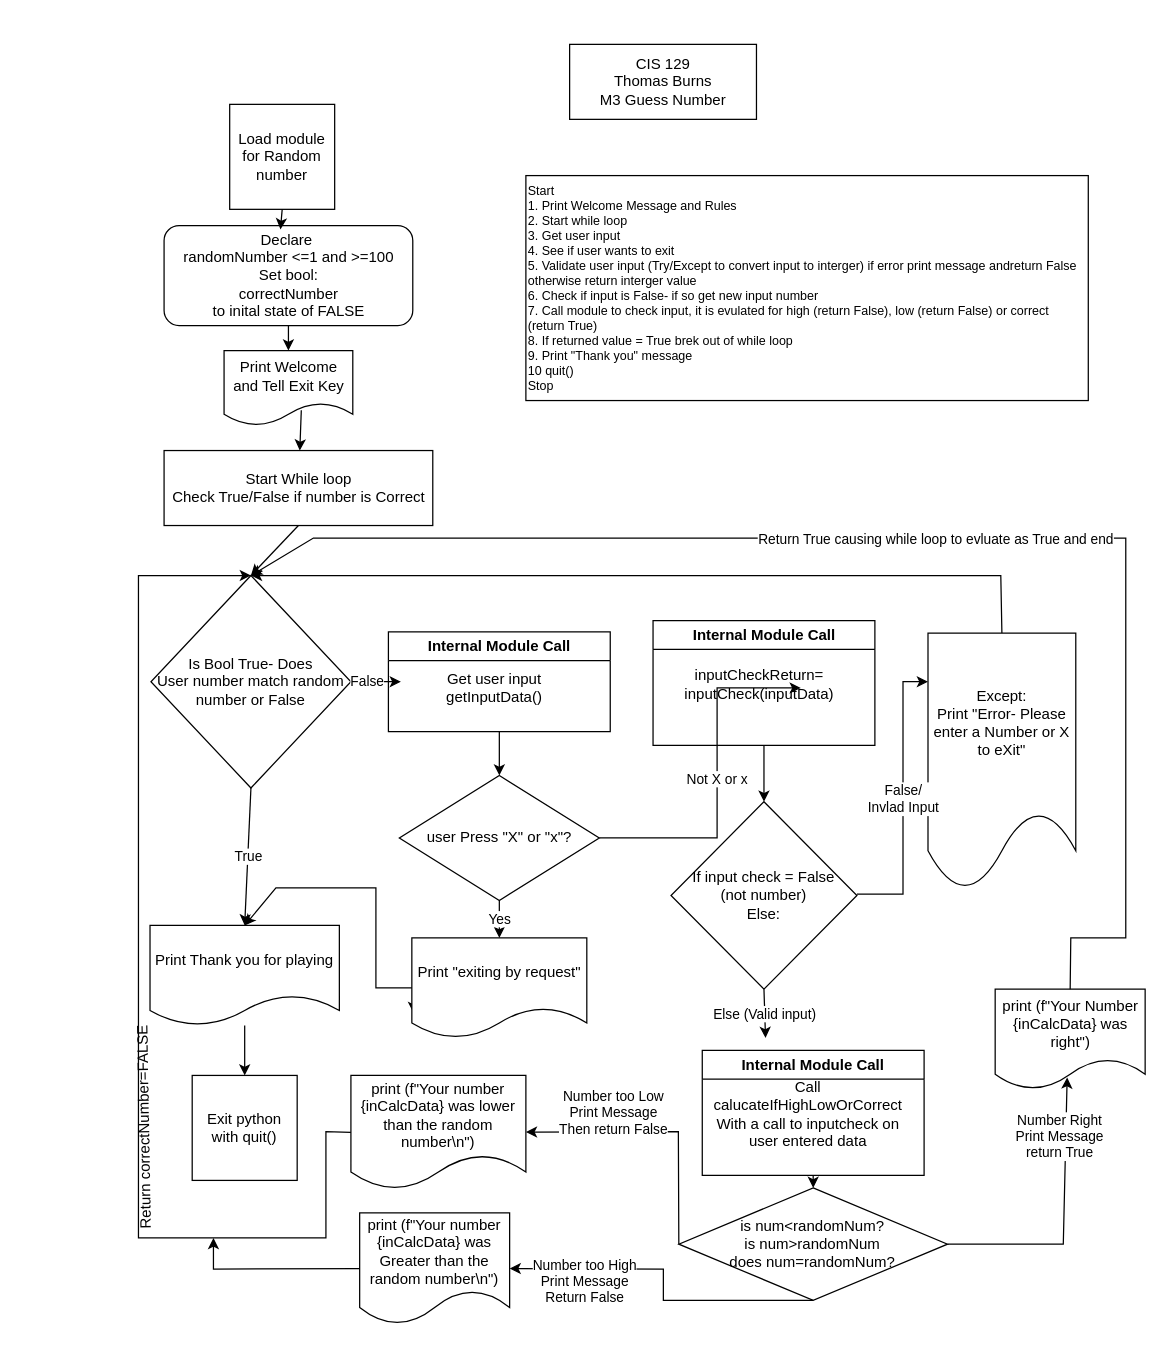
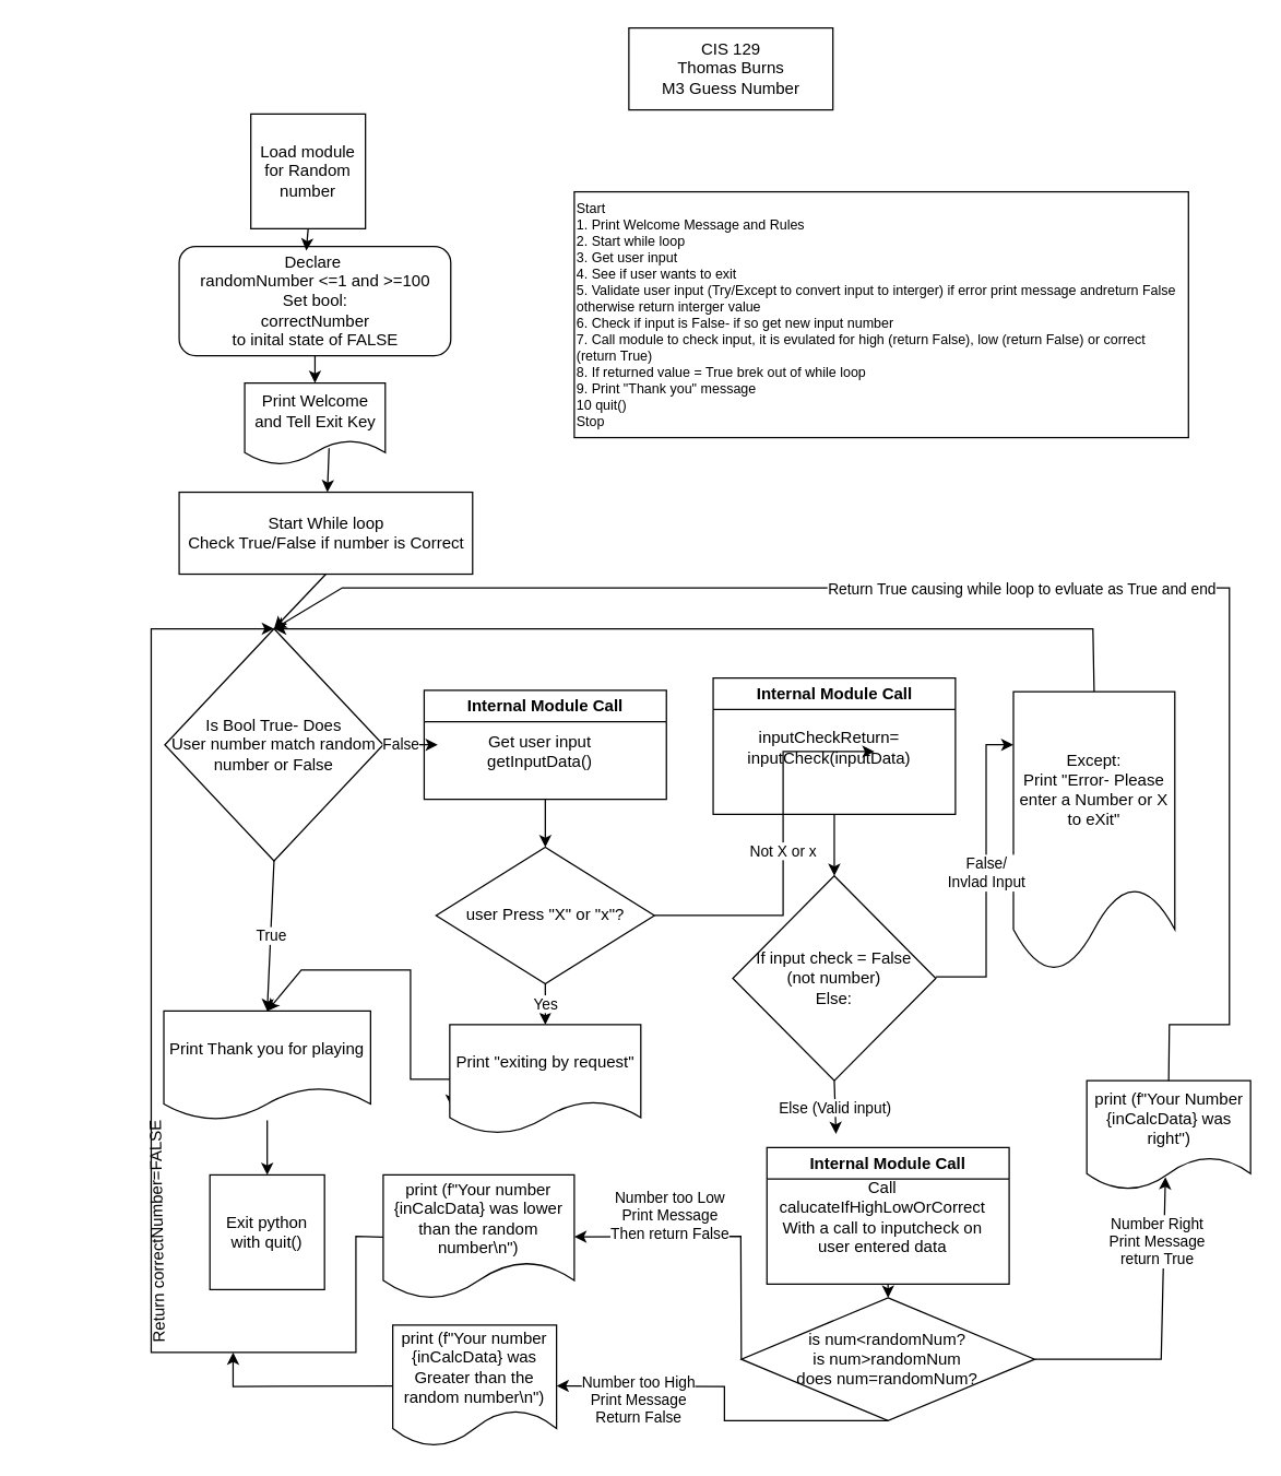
- <mxCell id="5" value="CIS 129&lt;br style=&quot;border-color: var(--border-color);&quot;&gt;Thomas Burns&lt;br&gt;M3 Guess Number" style="rounded=0;whiteSpace=wrap;html=1;" parent="1" vertex="1"><mxGeometry x="455" y="35" width="149.5" height="60" as="geometry" /></mxCell>
+ <mxCell id="5" value="CIS 129&lt;br style=&quot;border-color: var(--border-color);&quot;&gt;Thomas Burns&lt;br&gt;M3 Guess Number" style="rounded=0;whiteSpace=wrap;html=1;" parent="1" vertex="1"><mxGeometry x="460" y="20" width="149.5" height="60" as="geometry" /></mxCell>
